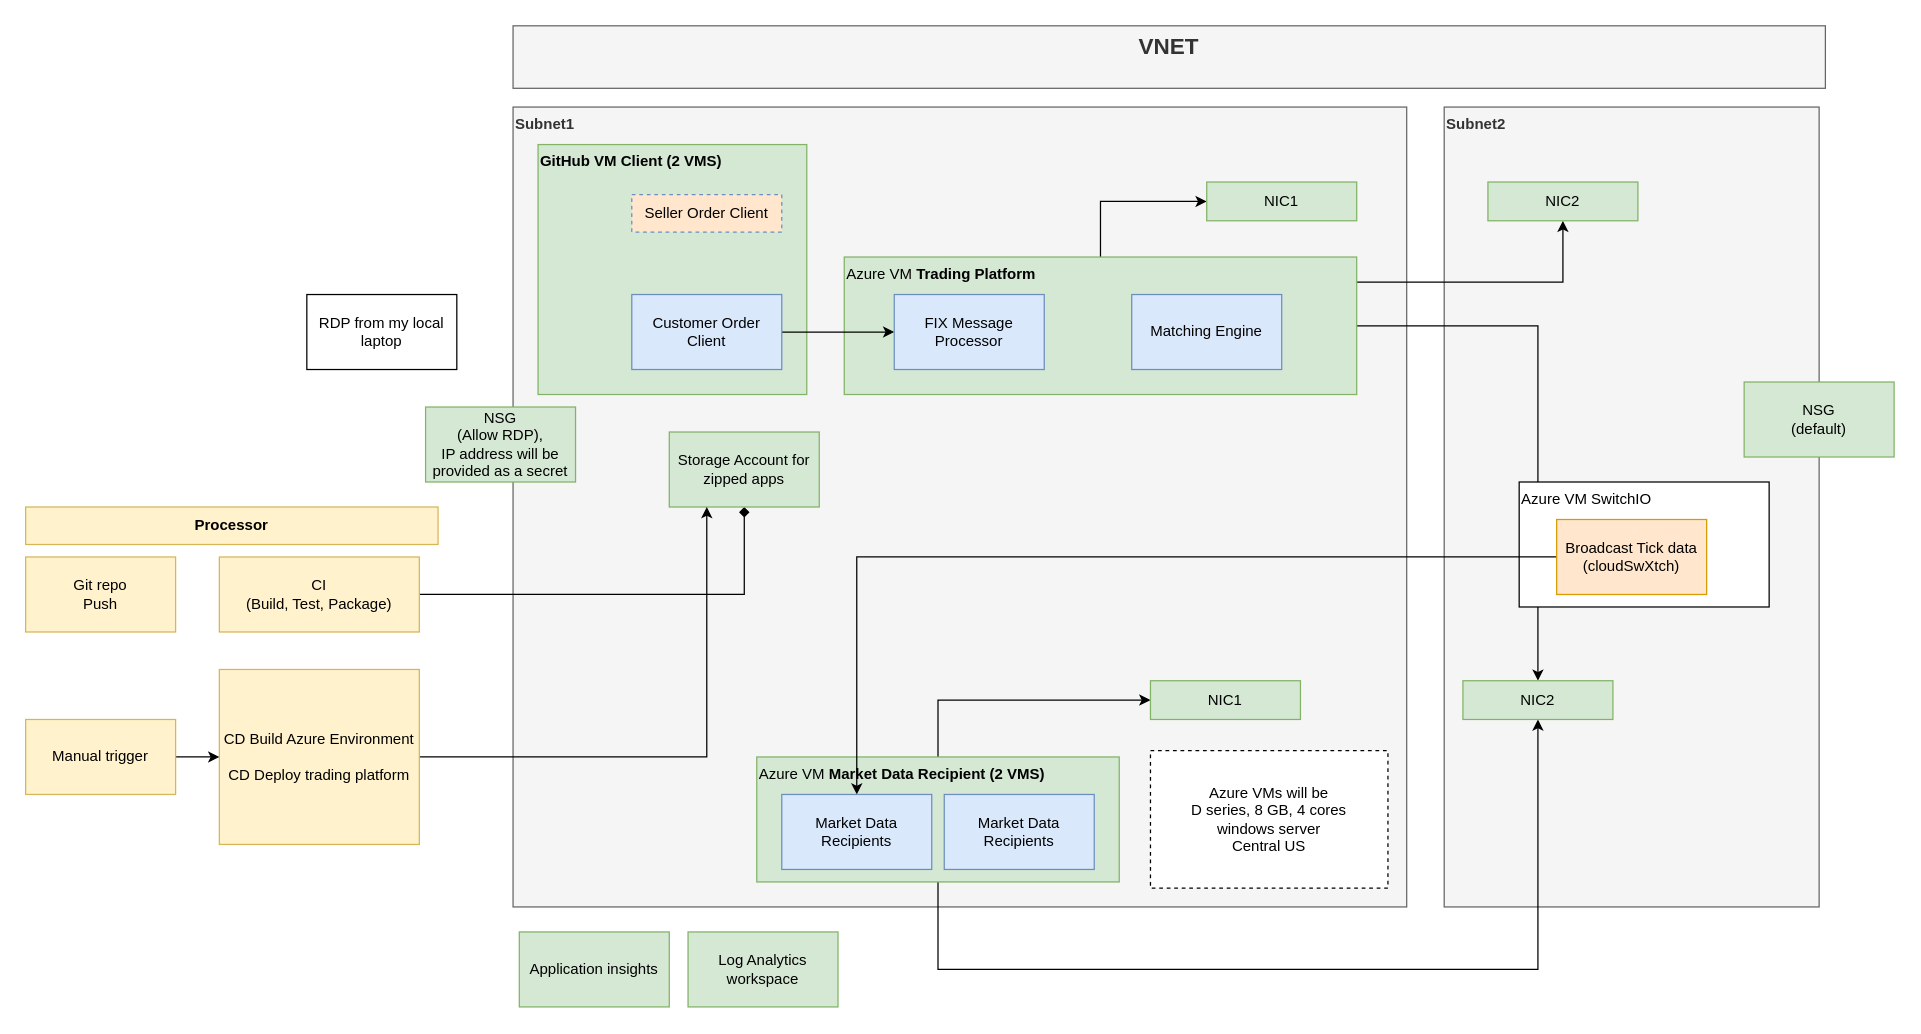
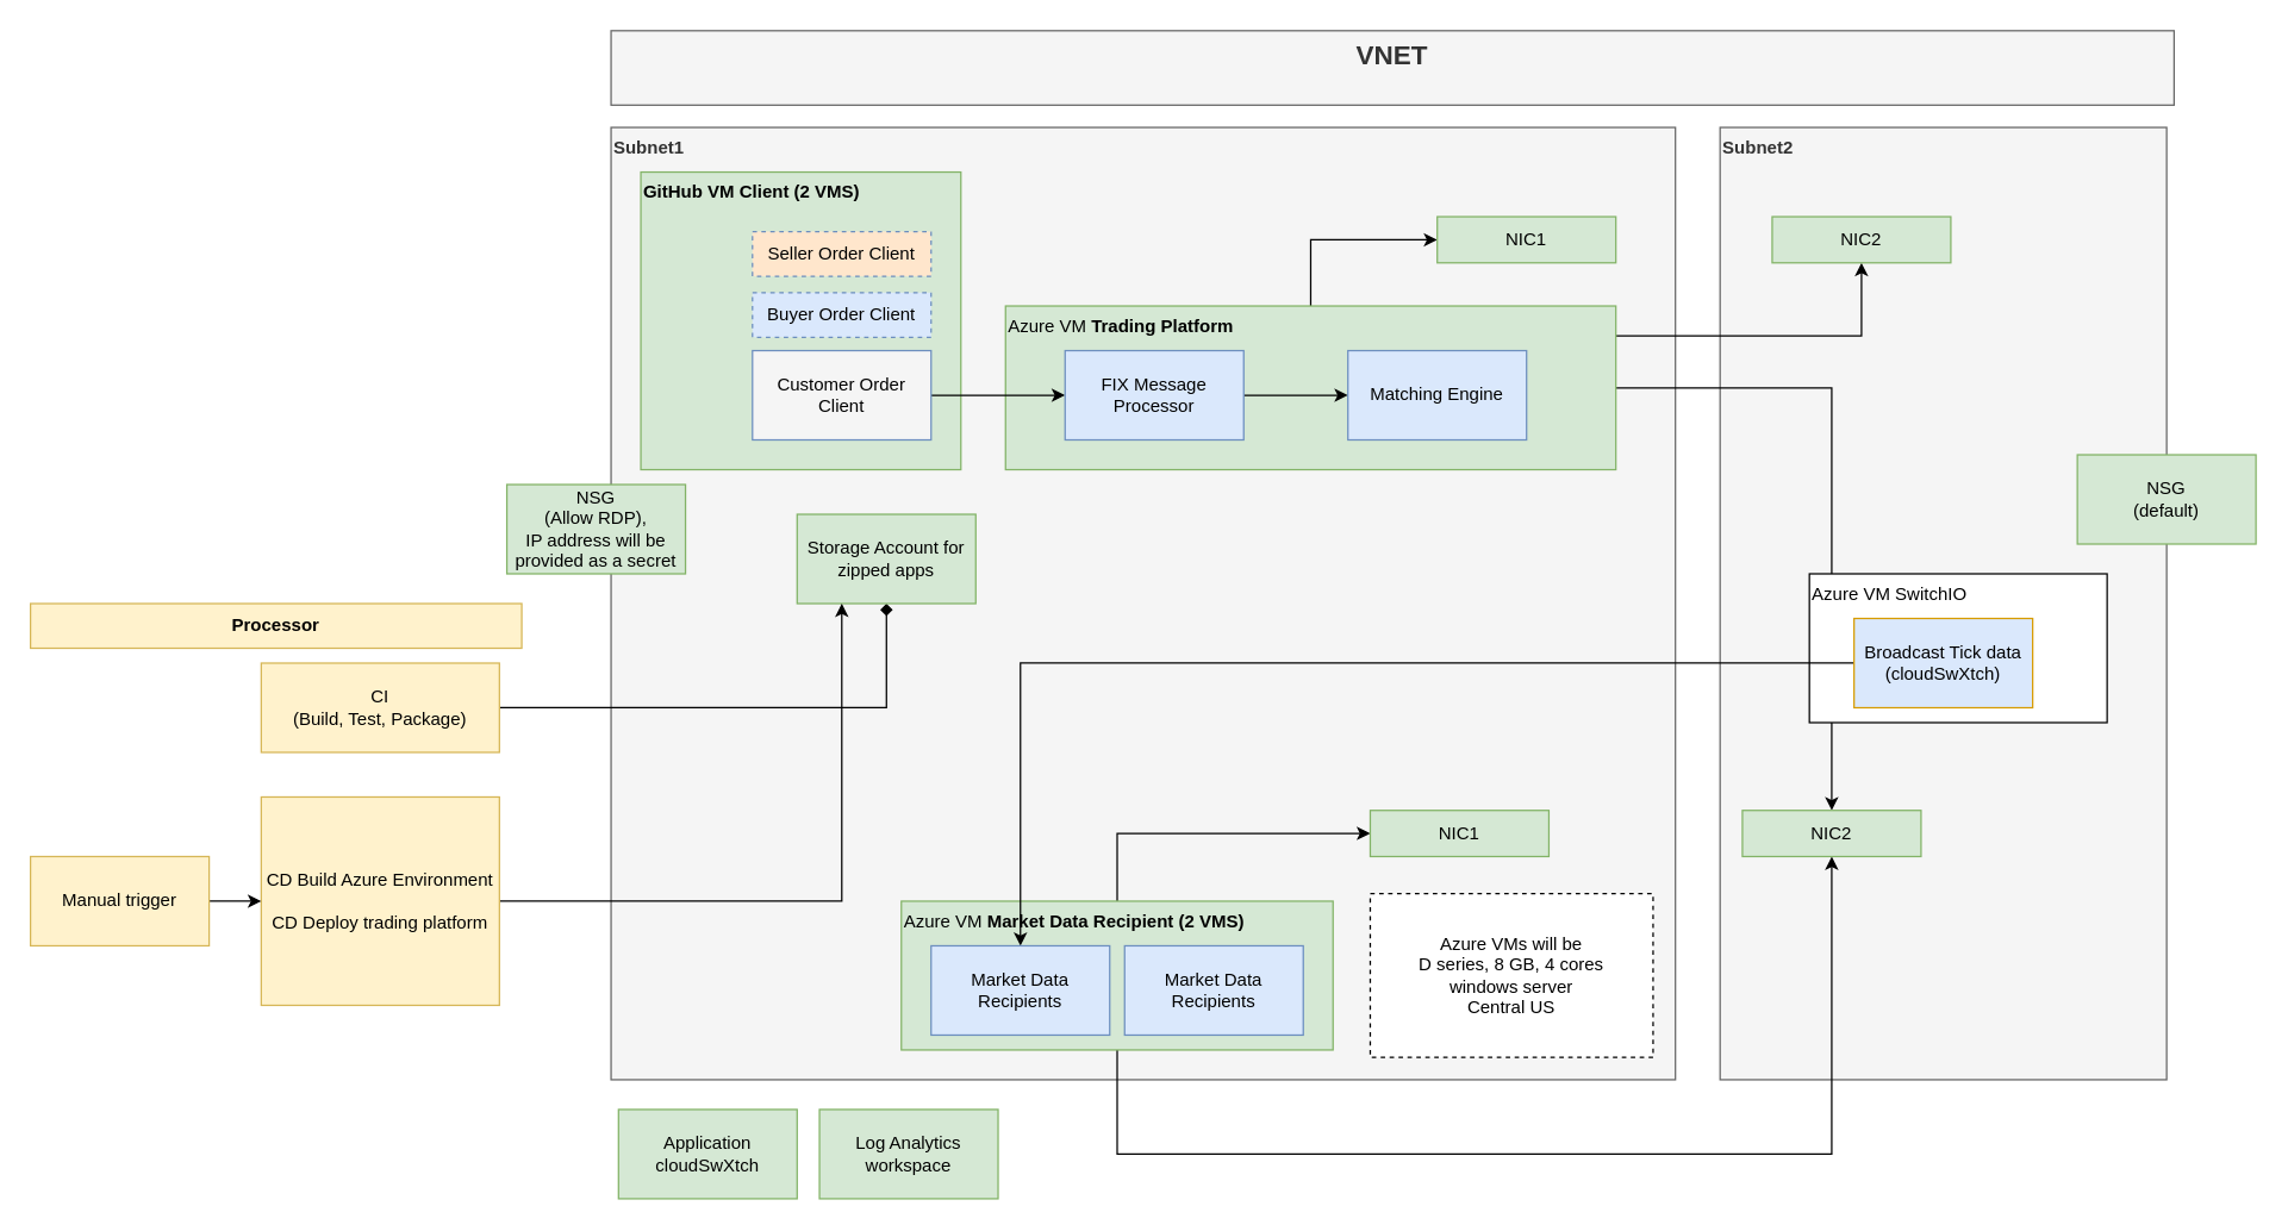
+ <mxCell id="37" value="Buyer Order Client" style="rounded=0;whiteSpace=wrap;html=1;fillColor=#dae8fc;strokeColor=#6c8ebf;dashed=1;" parent="1" vertex="1"><mxGeometry x="505" y="196" width="120" height="30" as="geometry" /></mxCell>
- <mxCell id="22" value="RDP from my local laptop" style="rounded=0;whiteSpace=wrap;html=1;" parent="1" vertex="1"><mxGeometry x="245" y="235" width="120" height="60" as="geometry" /></mxCell>
- <mxCell id="14" value="Customer Order Client" style="rounded=0;whiteSpace=wrap;html=1;fillColor=#dae8fc;strokeColor=#6c8ebf;" parent="1" vertex="1"><mxGeometry x="505" y="235" width="120" height="60" as="geometry" /></mxCell>
+ <mxCell id="14" value="Customer Order Client" style="rounded=0;whiteSpace=wrap;html=1;fillColor=#f5f5f5;strokeColor=#6c8ebf;" parent="1" vertex="1"><mxGeometry x="505" y="235" width="120" height="60" as="geometry" /></mxCell>
+ <mxCell id="15" style="edgeStyle=orthogonalEdgeStyle;rounded=0;orthogonalLoop=1;jettySize=auto;html=1;entryX=0;entryY=0.5;entryDx=0;entryDy=0;" parent="1" source="16" target="17" edge="1"><mxGeometry relative="1" as="geometry" /></mxCell>
- <mxCell id="19" value="Broadcast Tick data&lt;br&gt;(cloudSwXtch)" style="rounded=0;whiteSpace=wrap;html=1;fillColor=#ffe6cc;strokeColor=#d79b00;" parent="1" vertex="1"><mxGeometry x="1245" y="415" width="120" height="60" as="geometry" /></mxCell>
+ <mxCell id="19" value="Broadcast Tick data&lt;br&gt;(cloudSwXtch)" style="rounded=0;whiteSpace=wrap;html=1;fillColor=#dae8fc;strokeColor=#d79b00;" parent="1" vertex="1"><mxGeometry x="1245" y="415" width="120" height="60" as="geometry" /></mxCell>
- <mxCell id="28" value="Git repo&lt;br&gt;Push" style="rounded=0;whiteSpace=wrap;html=1;fillColor=#fff2cc;strokeColor=#d6b656;" parent="1" vertex="1"><mxGeometry x="20" y="445" width="120" height="60" as="geometry" /></mxCell>
- <mxCell id="29" value="Application insights" style="rounded=0;whiteSpace=wrap;html=1;fillColor=#d5e8d4;strokeColor=#82b366;" parent="1" vertex="1"><mxGeometry x="415" y="745" width="120" height="60" as="geometry" /></mxCell>
+ <mxCell id="29" value="Application cloudSwXtch" style="rounded=0;whiteSpace=wrap;html=1;fillColor=#d5e8d4;strokeColor=#82b366;" parent="1" vertex="1"><mxGeometry x="415" y="745" width="120" height="60" as="geometry" /></mxCell>
